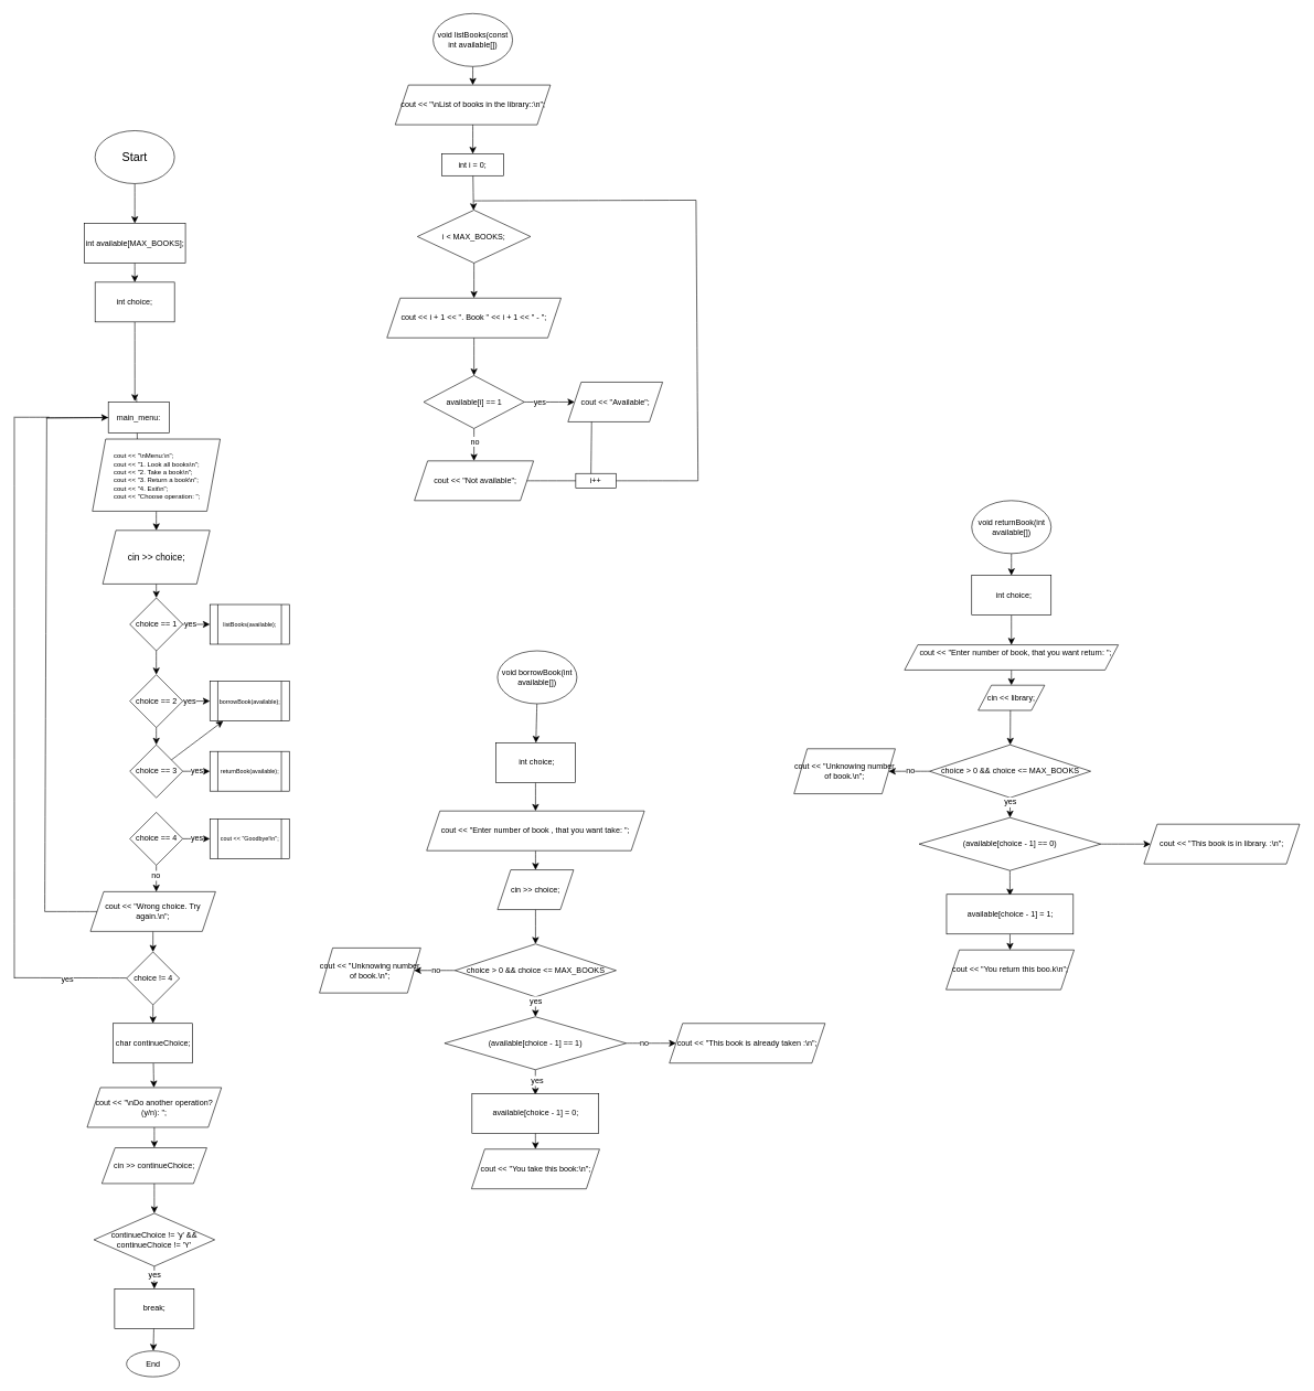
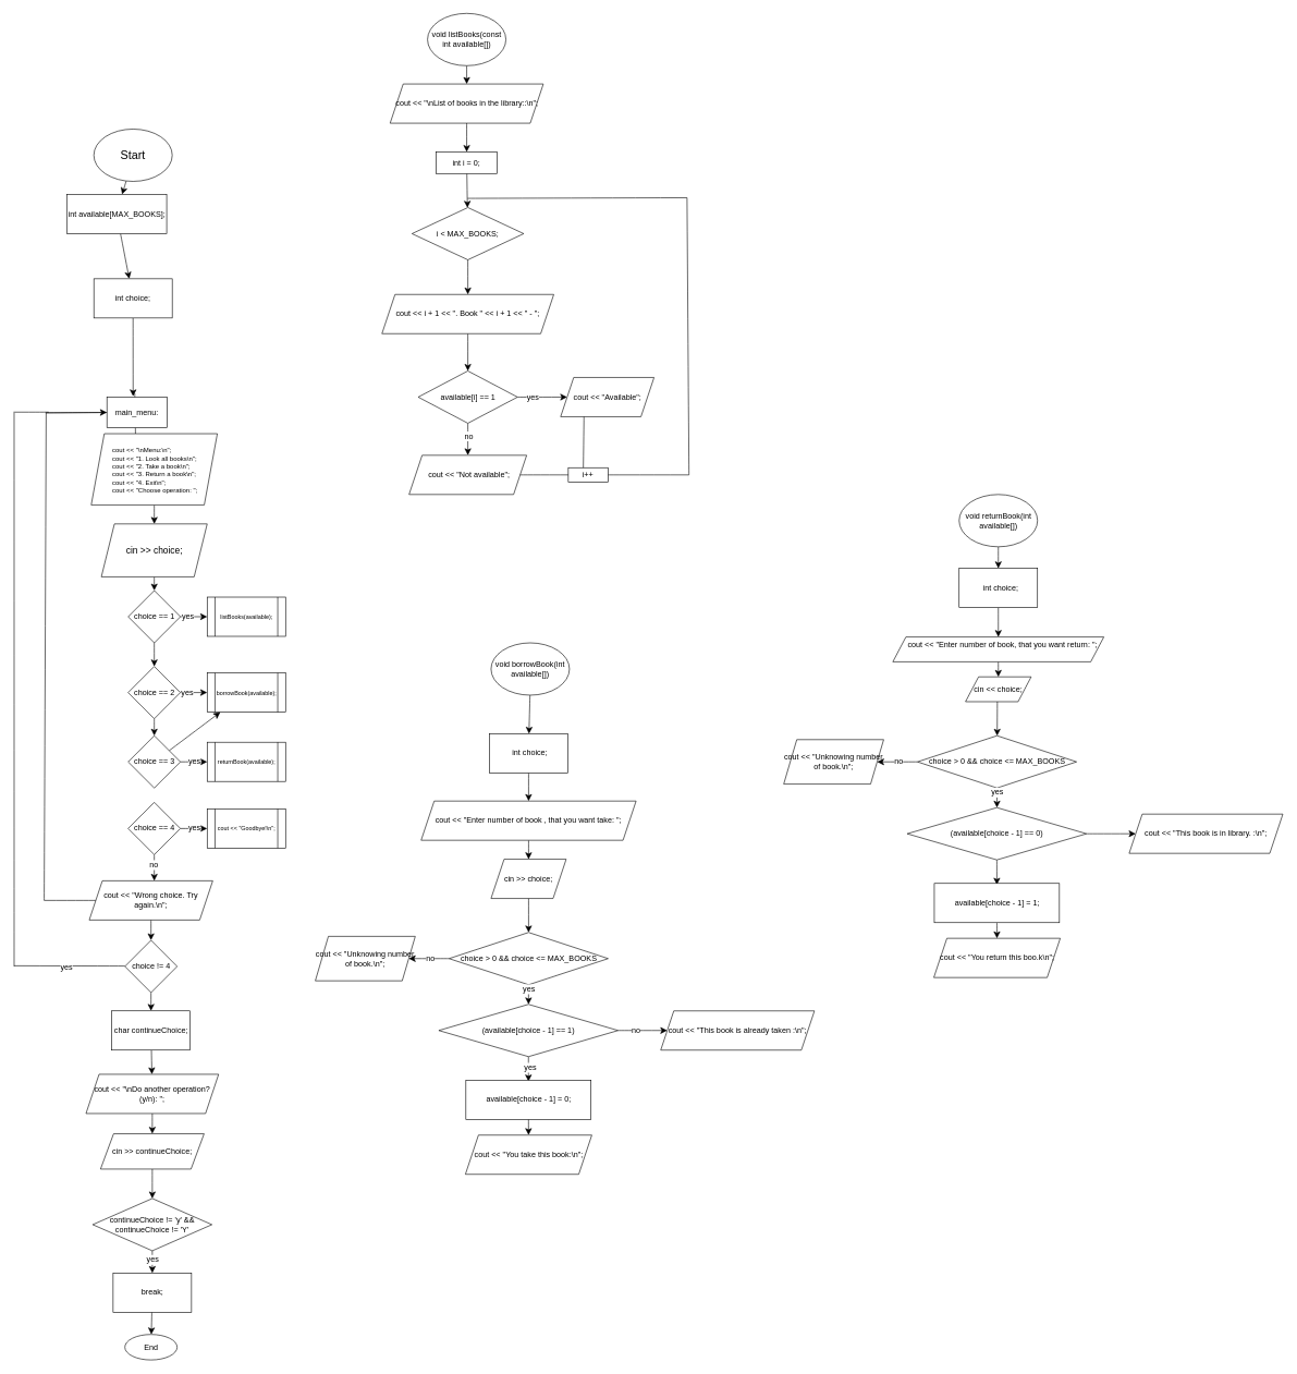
- <mxCell id="5" value="int available[MAX_BOOKS];" style="whiteSpace=wrap;html=1;" vertex="1" parent="1"><mxGeometry x="126.5" y="337" width="153" height="60" as="geometry" /></mxCell>
+ <mxCell id="5" value="int available[MAX_BOOKS];" style="whiteSpace=wrap;html=1;" vertex="1" parent="1"><mxGeometry x="101.5" y="297" width="153" height="60" as="geometry" /></mxCell>
- <mxCell id="101" value="cin &amp;lt;&amp;lt; library;" style="shape=parallelogram;perimeter=parallelogramPerimeter;whiteSpace=wrap;html=1;fixedSize=1;" vertex="1" parent="1"><mxGeometry x="1477.25" y="1035" width="100.5" height="38" as="geometry" /></mxCell>
+ <mxCell id="101" value="cin &amp;lt;&amp;lt; choice;" style="shape=parallelogram;perimeter=parallelogramPerimeter;whiteSpace=wrap;html=1;fixedSize=1;" vertex="1" parent="1"><mxGeometry x="1477.25" y="1035" width="100.5" height="38" as="geometry" /></mxCell>
